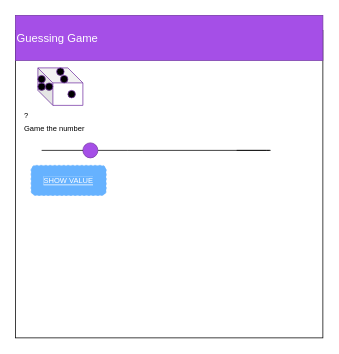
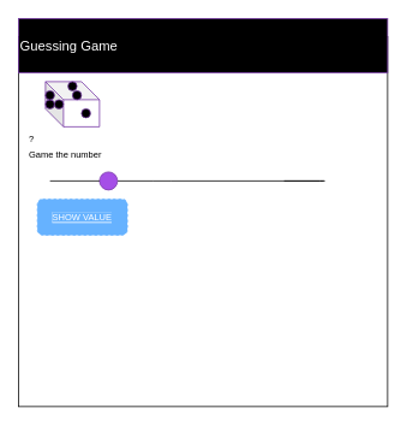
- <mxCell id="3" value="&lt;font color=&quot;#ffffff&quot; style=&quot;font-size: 15px&quot;&gt;Guessing Game&lt;/font&gt;" style="rounded=0;whiteSpace=wrap;html=1;fillColor=#A54FE7;strokeColor=#7637A6;align=left;" vertex="1" parent="1"><mxGeometry x="20" y="20" width="410" height="60" as="geometry" /></mxCell>
+ <mxCell id="3" value="&lt;font color=&quot;#ffffff&quot; style=&quot;font-size: 15px&quot;&gt;Guessing Game&lt;/font&gt;" style="rounded=0;whiteSpace=wrap;html=1;fillColor=#000000;strokeColor=#7637A6;align=left;" vertex="1" parent="1"><mxGeometry x="20" y="20" width="410" height="60" as="geometry" /></mxCell>
